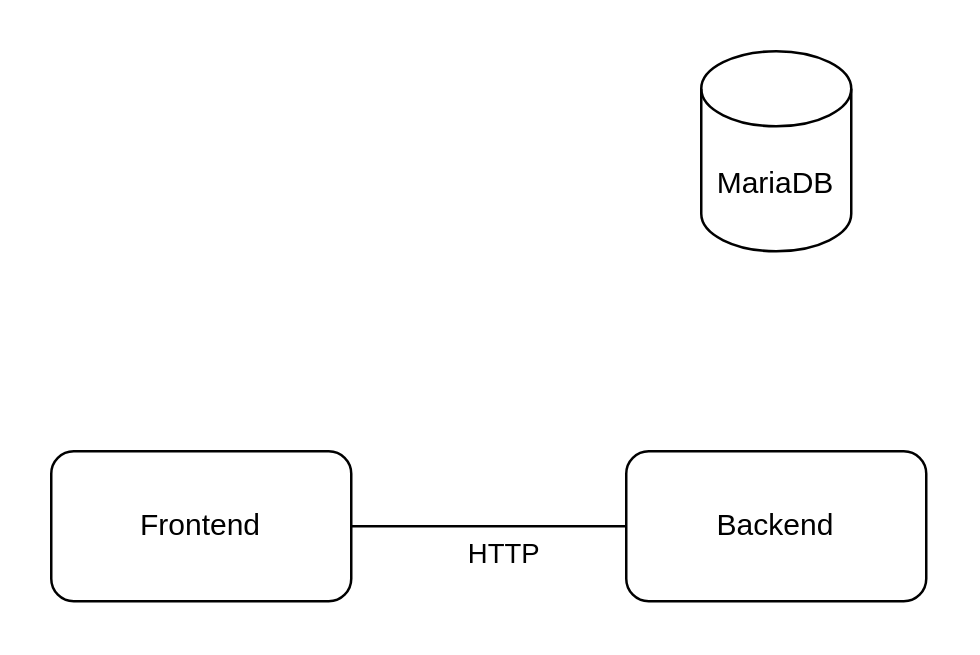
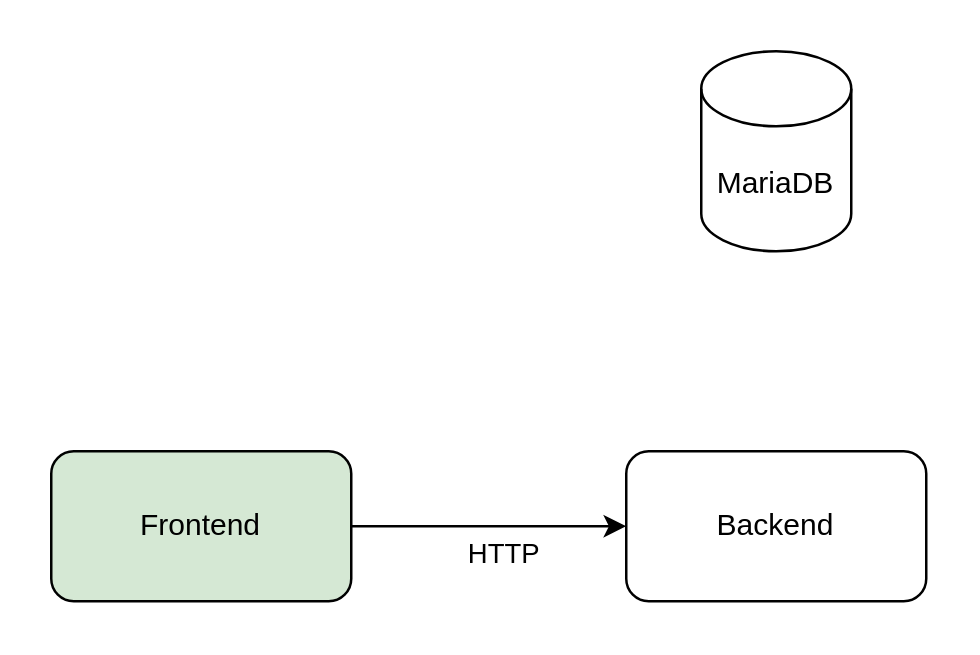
- <mxCell id="2" value="Frontend" style="rounded=1;whiteSpace=wrap;html=1;" vertex="1" parent="1"><mxGeometry x="20" y="180" width="120" height="60" as="geometry" /></mxCell>
+ <mxCell id="2" value="Frontend" style="rounded=1;whiteSpace=wrap;html=1;fillColor=#d5e8d4;" vertex="1" parent="1"><mxGeometry x="20" y="180" width="120" height="60" as="geometry" /></mxCell>
- <mxCell id="4" value="" style="endArrow=none;html=1;rounded=0;entryX=0;entryY=0.5;entryDx=0;entryDy=0;exitX=1;exitY=0.5;exitDx=0;exitDy=0;" edge="1" parent="1" source="2" target="3"><mxGeometry width="50" height="50" relative="1" as="geometry"><mxPoint x="130" y="300" as="sourcePoint" /><mxPoint x="180" y="250" as="targetPoint" /></mxGeometry></mxCell>
+ <mxCell id="4" value="" style="endArrow=classic;html=1;rounded=0;entryX=0;entryY=0.5;entryDx=0;entryDy=0;exitX=1;exitY=0.5;exitDx=0;exitDy=0;" edge="1" parent="1" source="2" target="3"><mxGeometry width="50" height="50" relative="1" as="geometry"><mxPoint x="130" y="300" as="sourcePoint" /><mxPoint x="180" y="250" as="targetPoint" /></mxGeometry></mxCell>
